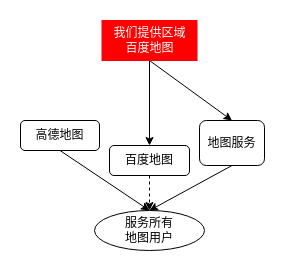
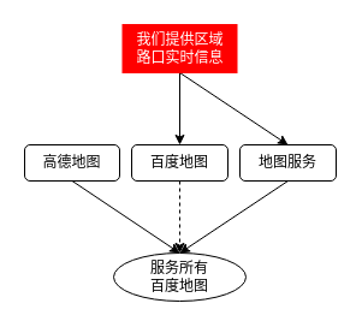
- <mxCell id="11" value="&lt;font color=&quot;#ffffff&quot;&gt;我们提供区域&lt;br&gt;百度地图&lt;/font&gt;" style="rounded=0;whiteSpace=wrap;html=1;strokeColor=#FF0000;fillColor=#FF0000;" vertex="1" parent="1"><mxGeometry x="101.5" y="20" width="95" height="40" as="geometry" /></mxCell>
+ <mxCell id="11" value="&lt;font color=&quot;#ffffff&quot;&gt;我们提供区域&lt;br&gt;路口实时信息&lt;/font&gt;" style="rounded=0;whiteSpace=wrap;html=1;strokeColor=#FF0000;fillColor=#FF0000;" vertex="1" parent="1"><mxGeometry x="101.5" y="20" width="95" height="40" as="geometry" /></mxCell>
- <mxCell id="8" value="地图服务" style="rounded=1;whiteSpace=wrap;html=1;" vertex="1" parent="1"><mxGeometry x="199" y="120" width="65" height="45" as="geometry" /></mxCell>
+ <mxCell id="8" value="地图服务" style="rounded=1;whiteSpace=wrap;html=1;" vertex="1" parent="1"><mxGeometry x="199" y="120" width="80" height="30" as="geometry" /></mxCell>
- <mxCell id="6" value="百度地图" style="rounded=1;whiteSpace=wrap;html=1;" vertex="1" parent="1"><mxGeometry x="109" y="145" width="80" height="30" as="geometry" /></mxCell>
+ <mxCell id="6" value="百度地图" style="rounded=1;whiteSpace=wrap;html=1;" vertex="1" parent="1"><mxGeometry x="109" y="120" width="80" height="30" as="geometry" /></mxCell>
- <mxCell id="2" value="服务所有&lt;br&gt;地图用户" style="ellipse;whiteSpace=wrap;html=1;" vertex="1" parent="1"><mxGeometry x="94" y="210" width="110" height="40" as="geometry" /></mxCell>
+ <mxCell id="2" value="服务所有&lt;br&gt;百度地图" style="ellipse;whiteSpace=wrap;html=1;" vertex="1" parent="1"><mxGeometry x="94" y="210" width="110" height="40" as="geometry" /></mxCell>
